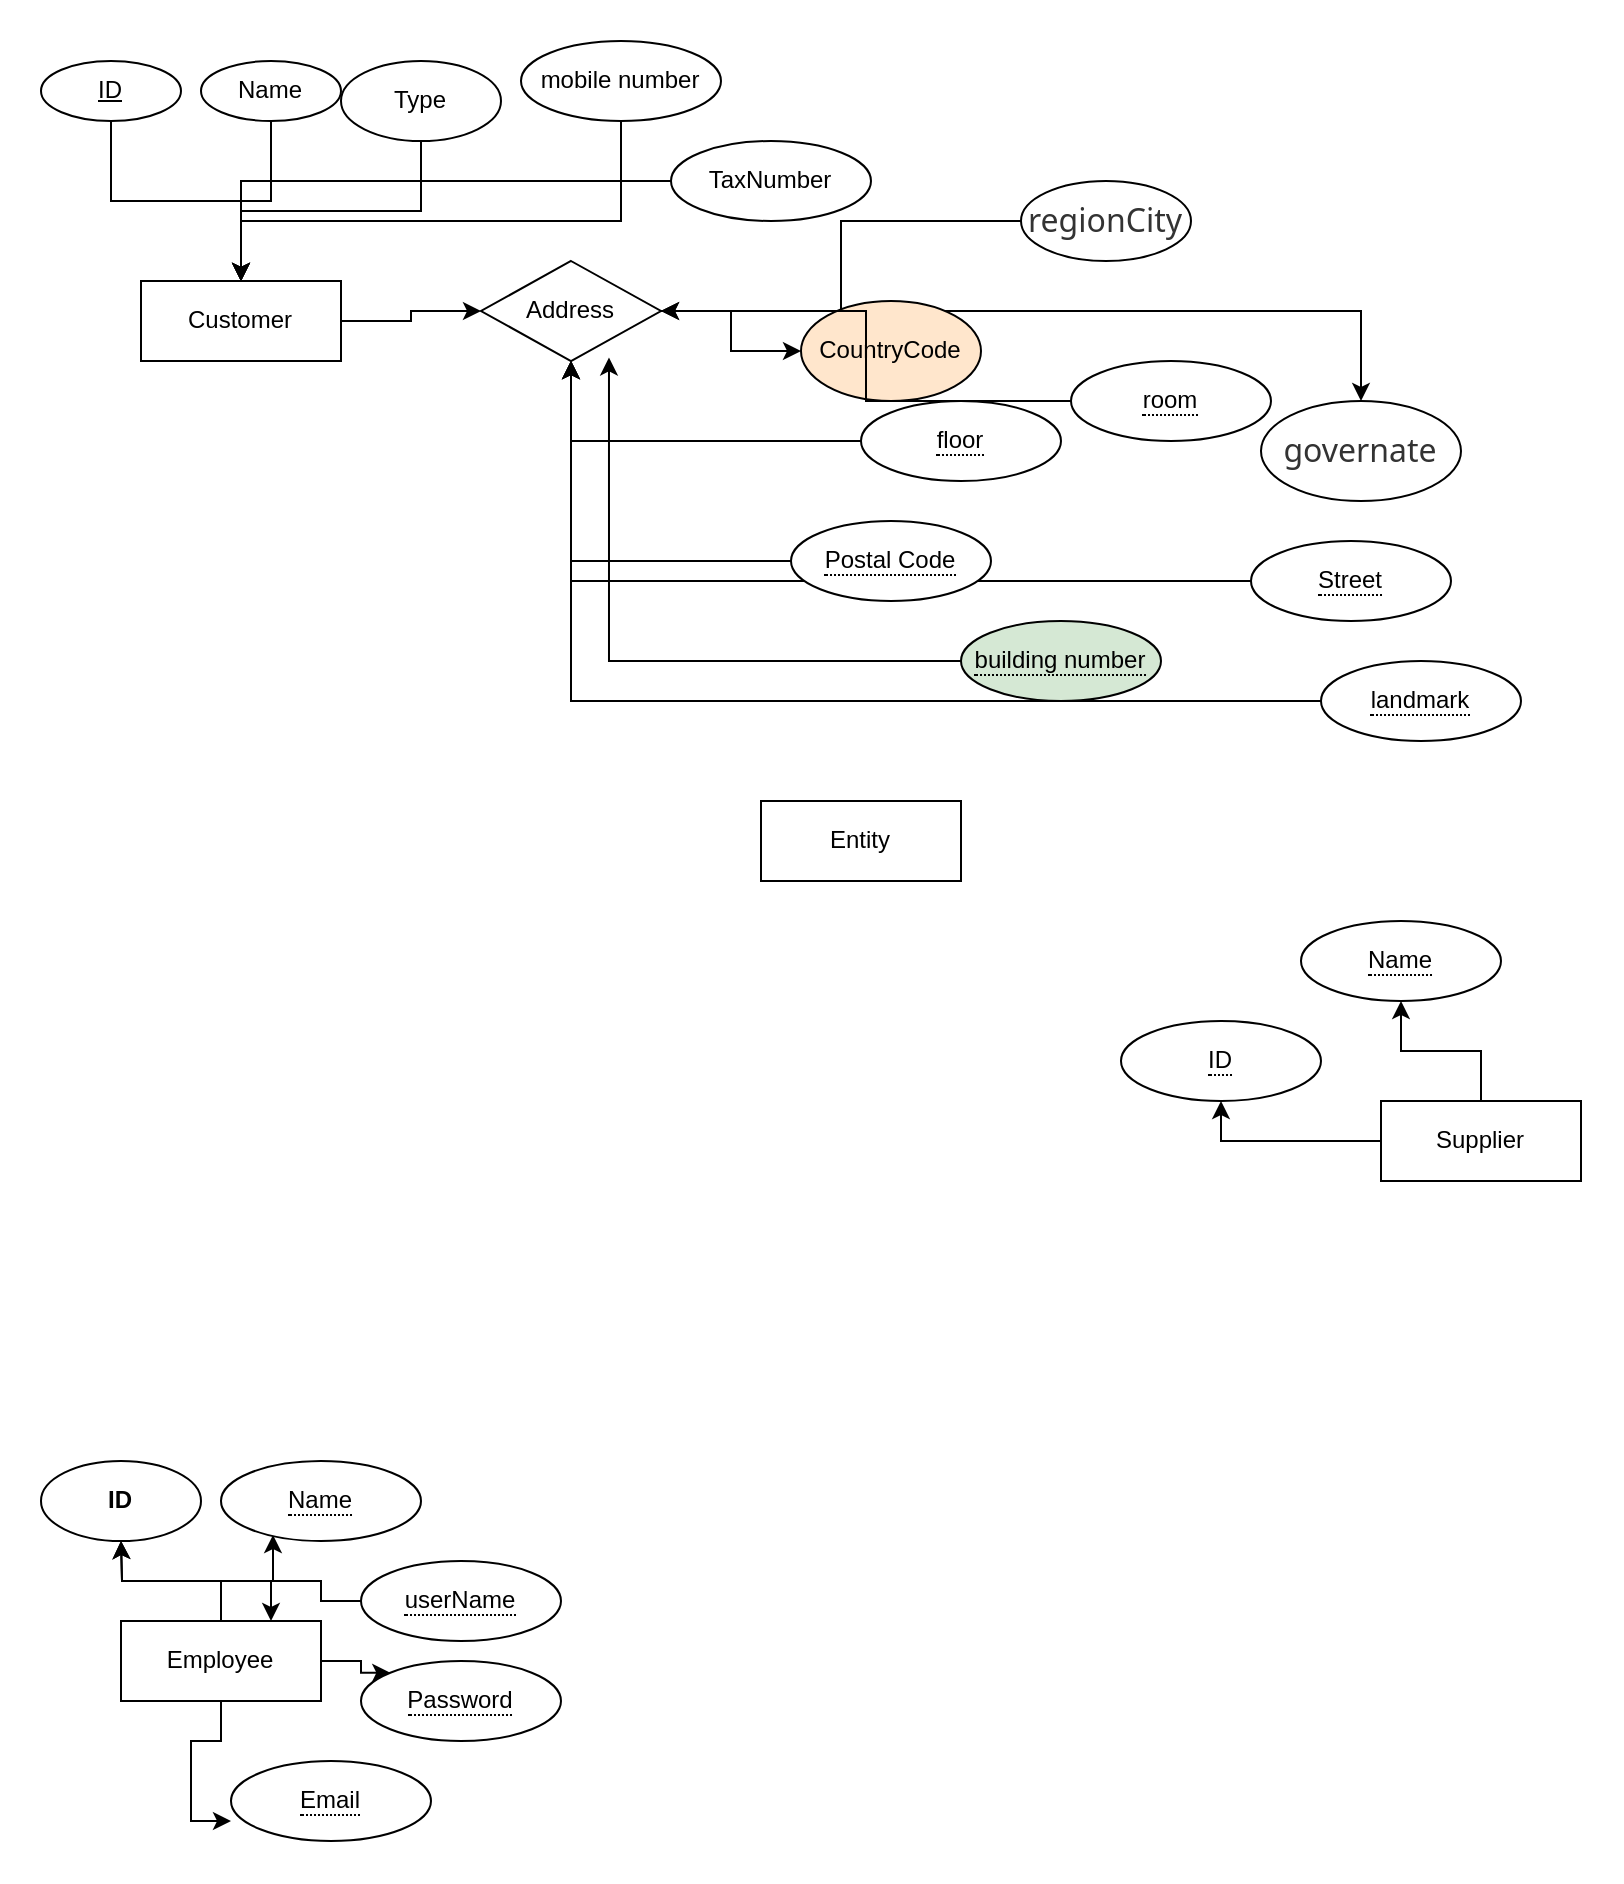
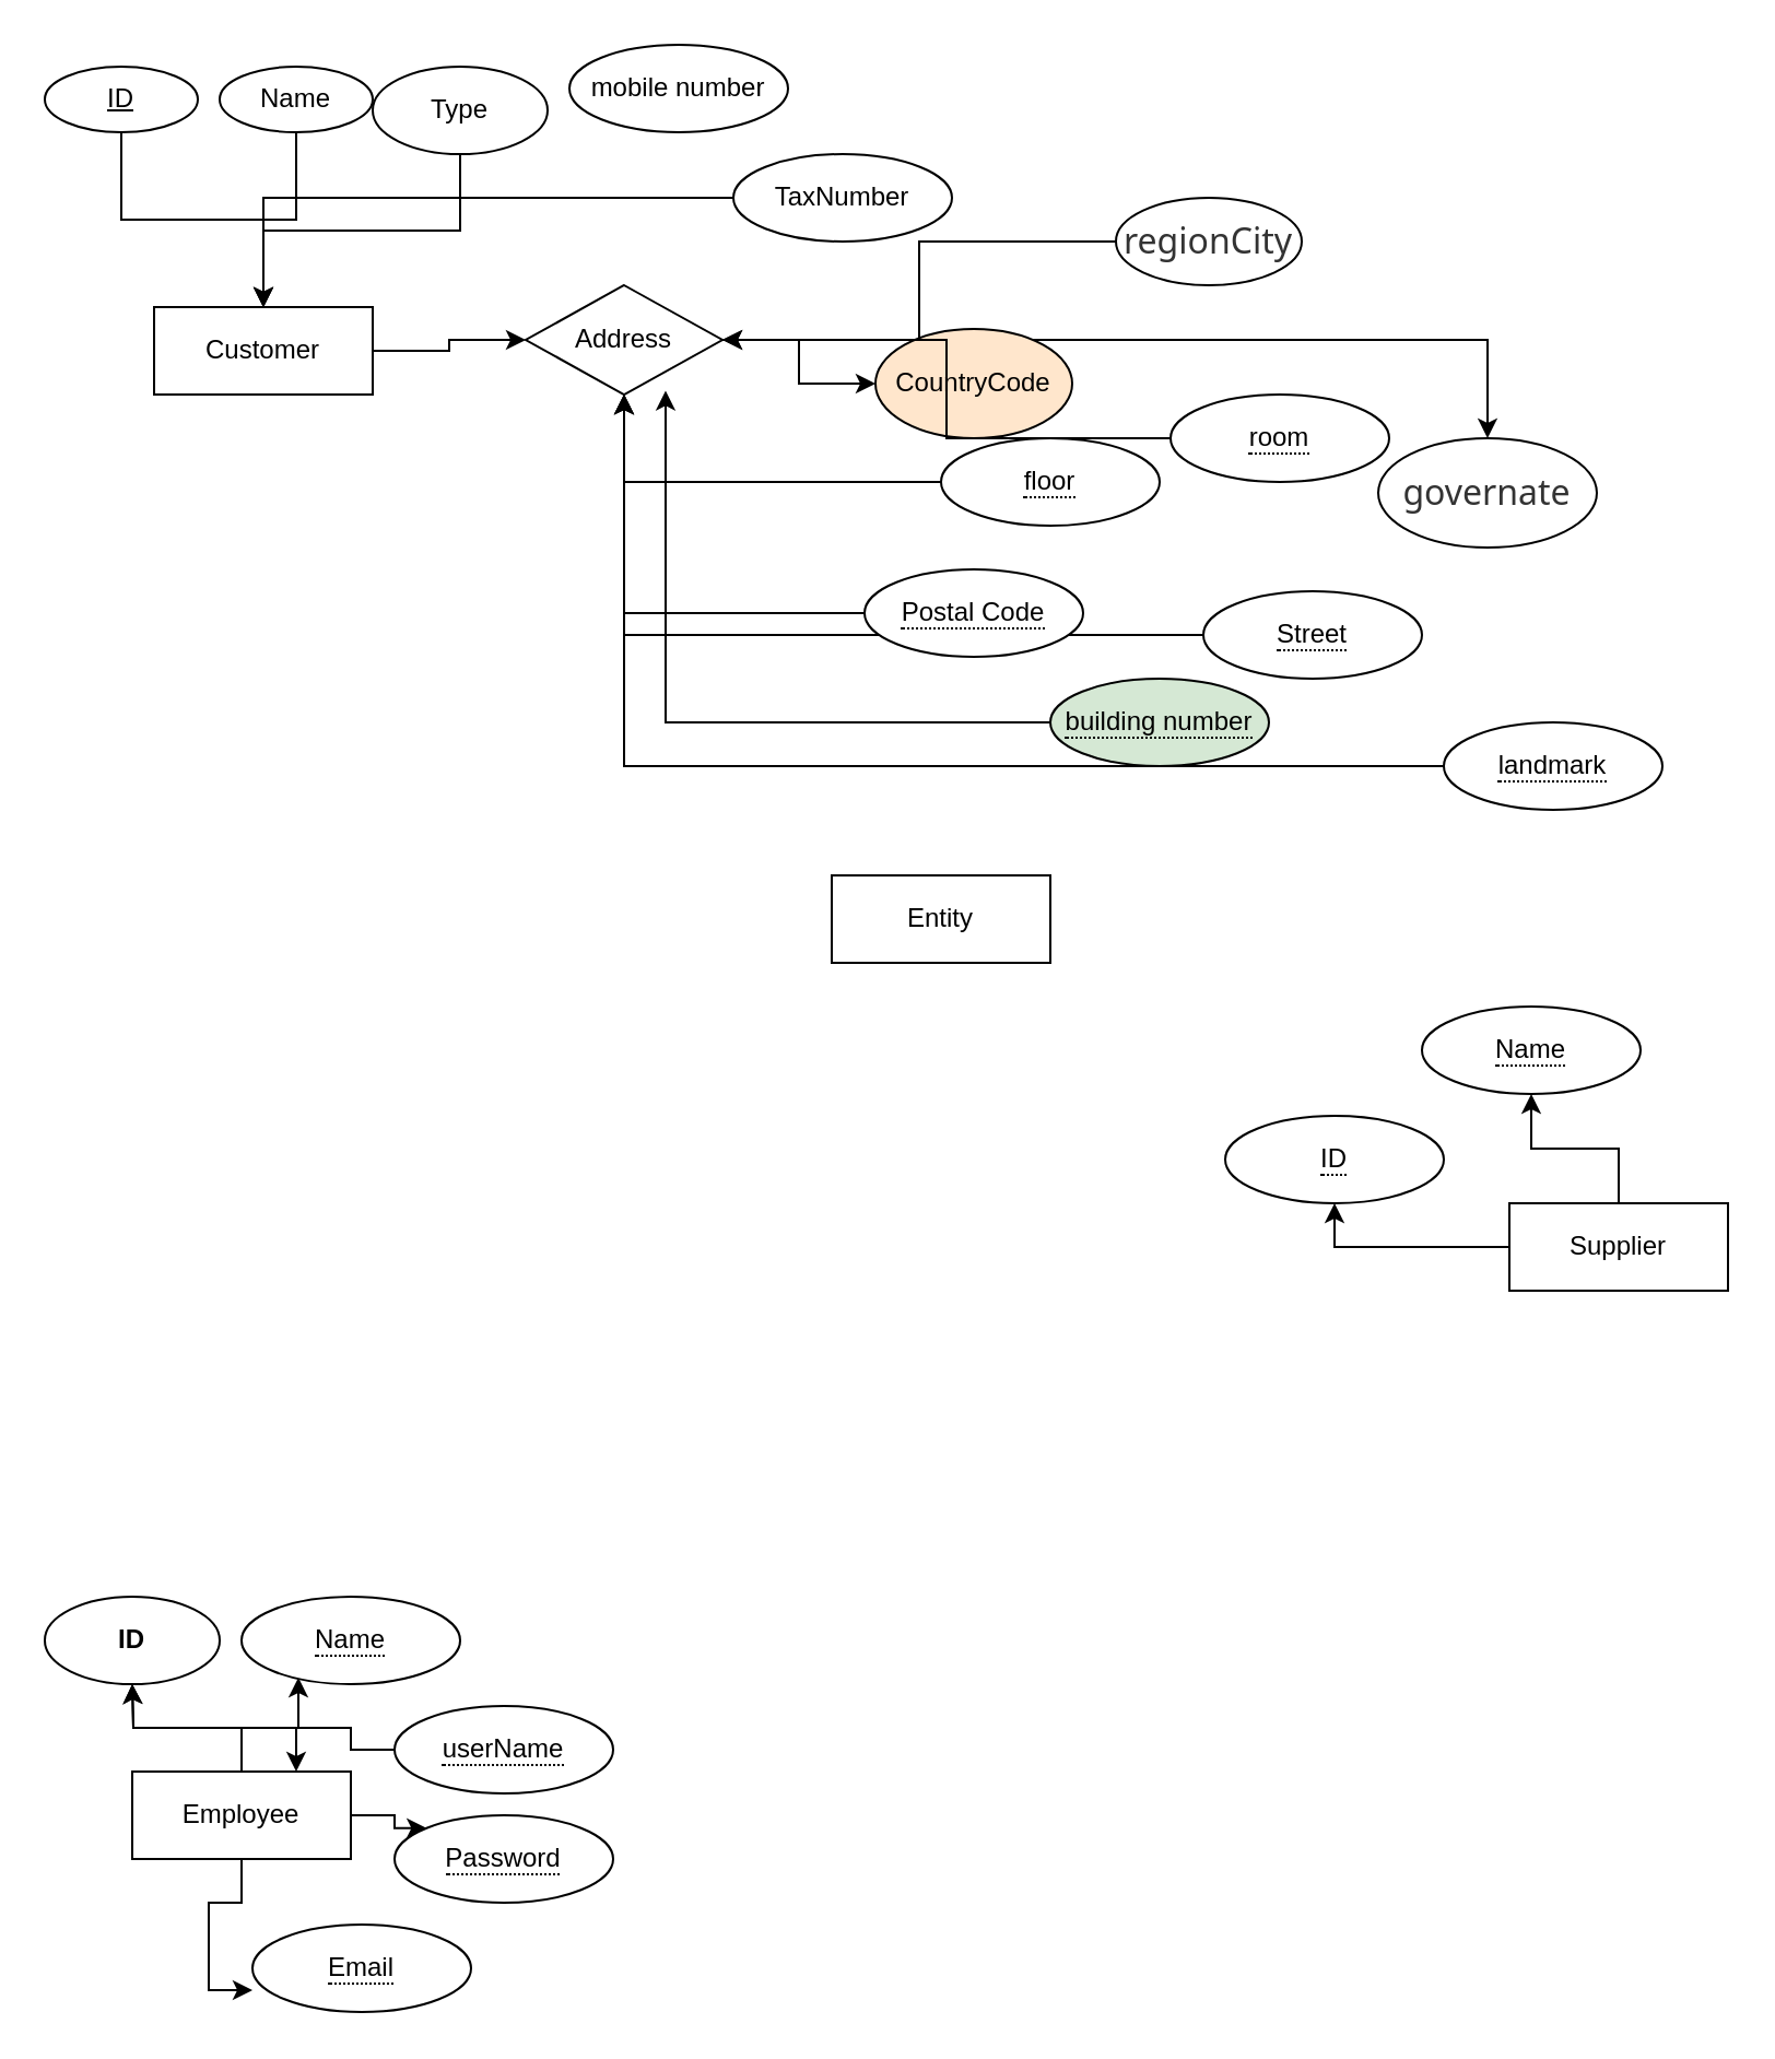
- <mxCell id="10" value="" style="edgeStyle=orthogonalEdgeStyle;rounded=0;orthogonalLoop=1;jettySize=auto;html=1;" edge="1" parent="1" source="11" target="3"><mxGeometry relative="1" as="geometry"><Array as="points"><mxPoint x="310" y="110" /><mxPoint x="120" y="110" /></Array></mxGeometry></mxCell>
- <mxCell id="28" value="&lt;span style=&quot;border-bottom: 1px dotted&quot;&gt;Street&lt;/span&gt;" style="ellipse;whiteSpace=wrap;html=1;align=center;" vertex="1" parent="1"><mxGeometry x="625" y="270" width="100" height="40" as="geometry" /></mxCell>
+ <mxCell id="28" value="&lt;span style=&quot;border-bottom: 1px dotted&quot;&gt;Street&lt;/span&gt;" style="ellipse;whiteSpace=wrap;html=1;align=center;" vertex="1" parent="1"><mxGeometry x="550" y="270" width="100" height="40" as="geometry" /></mxCell>
